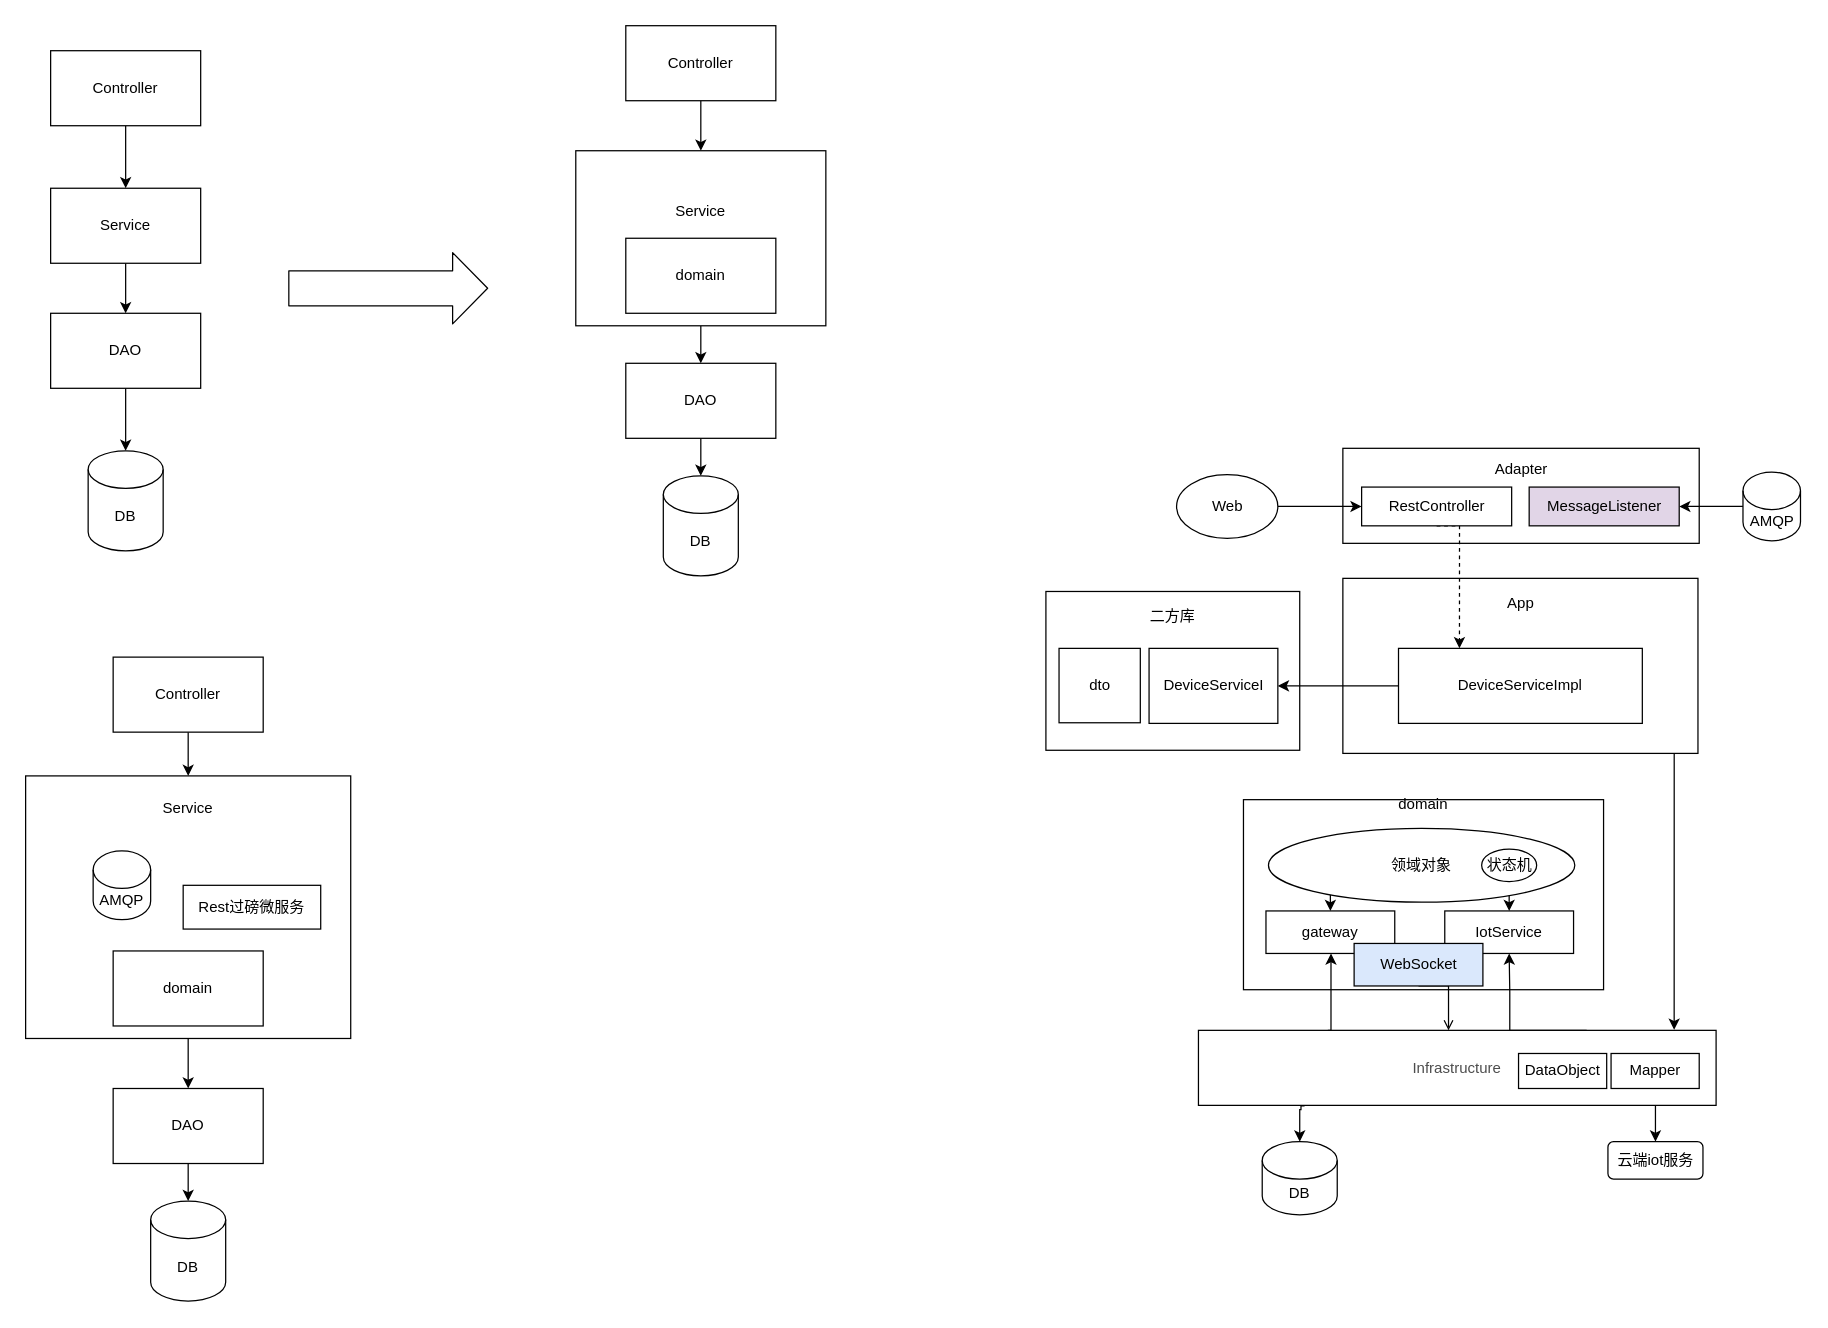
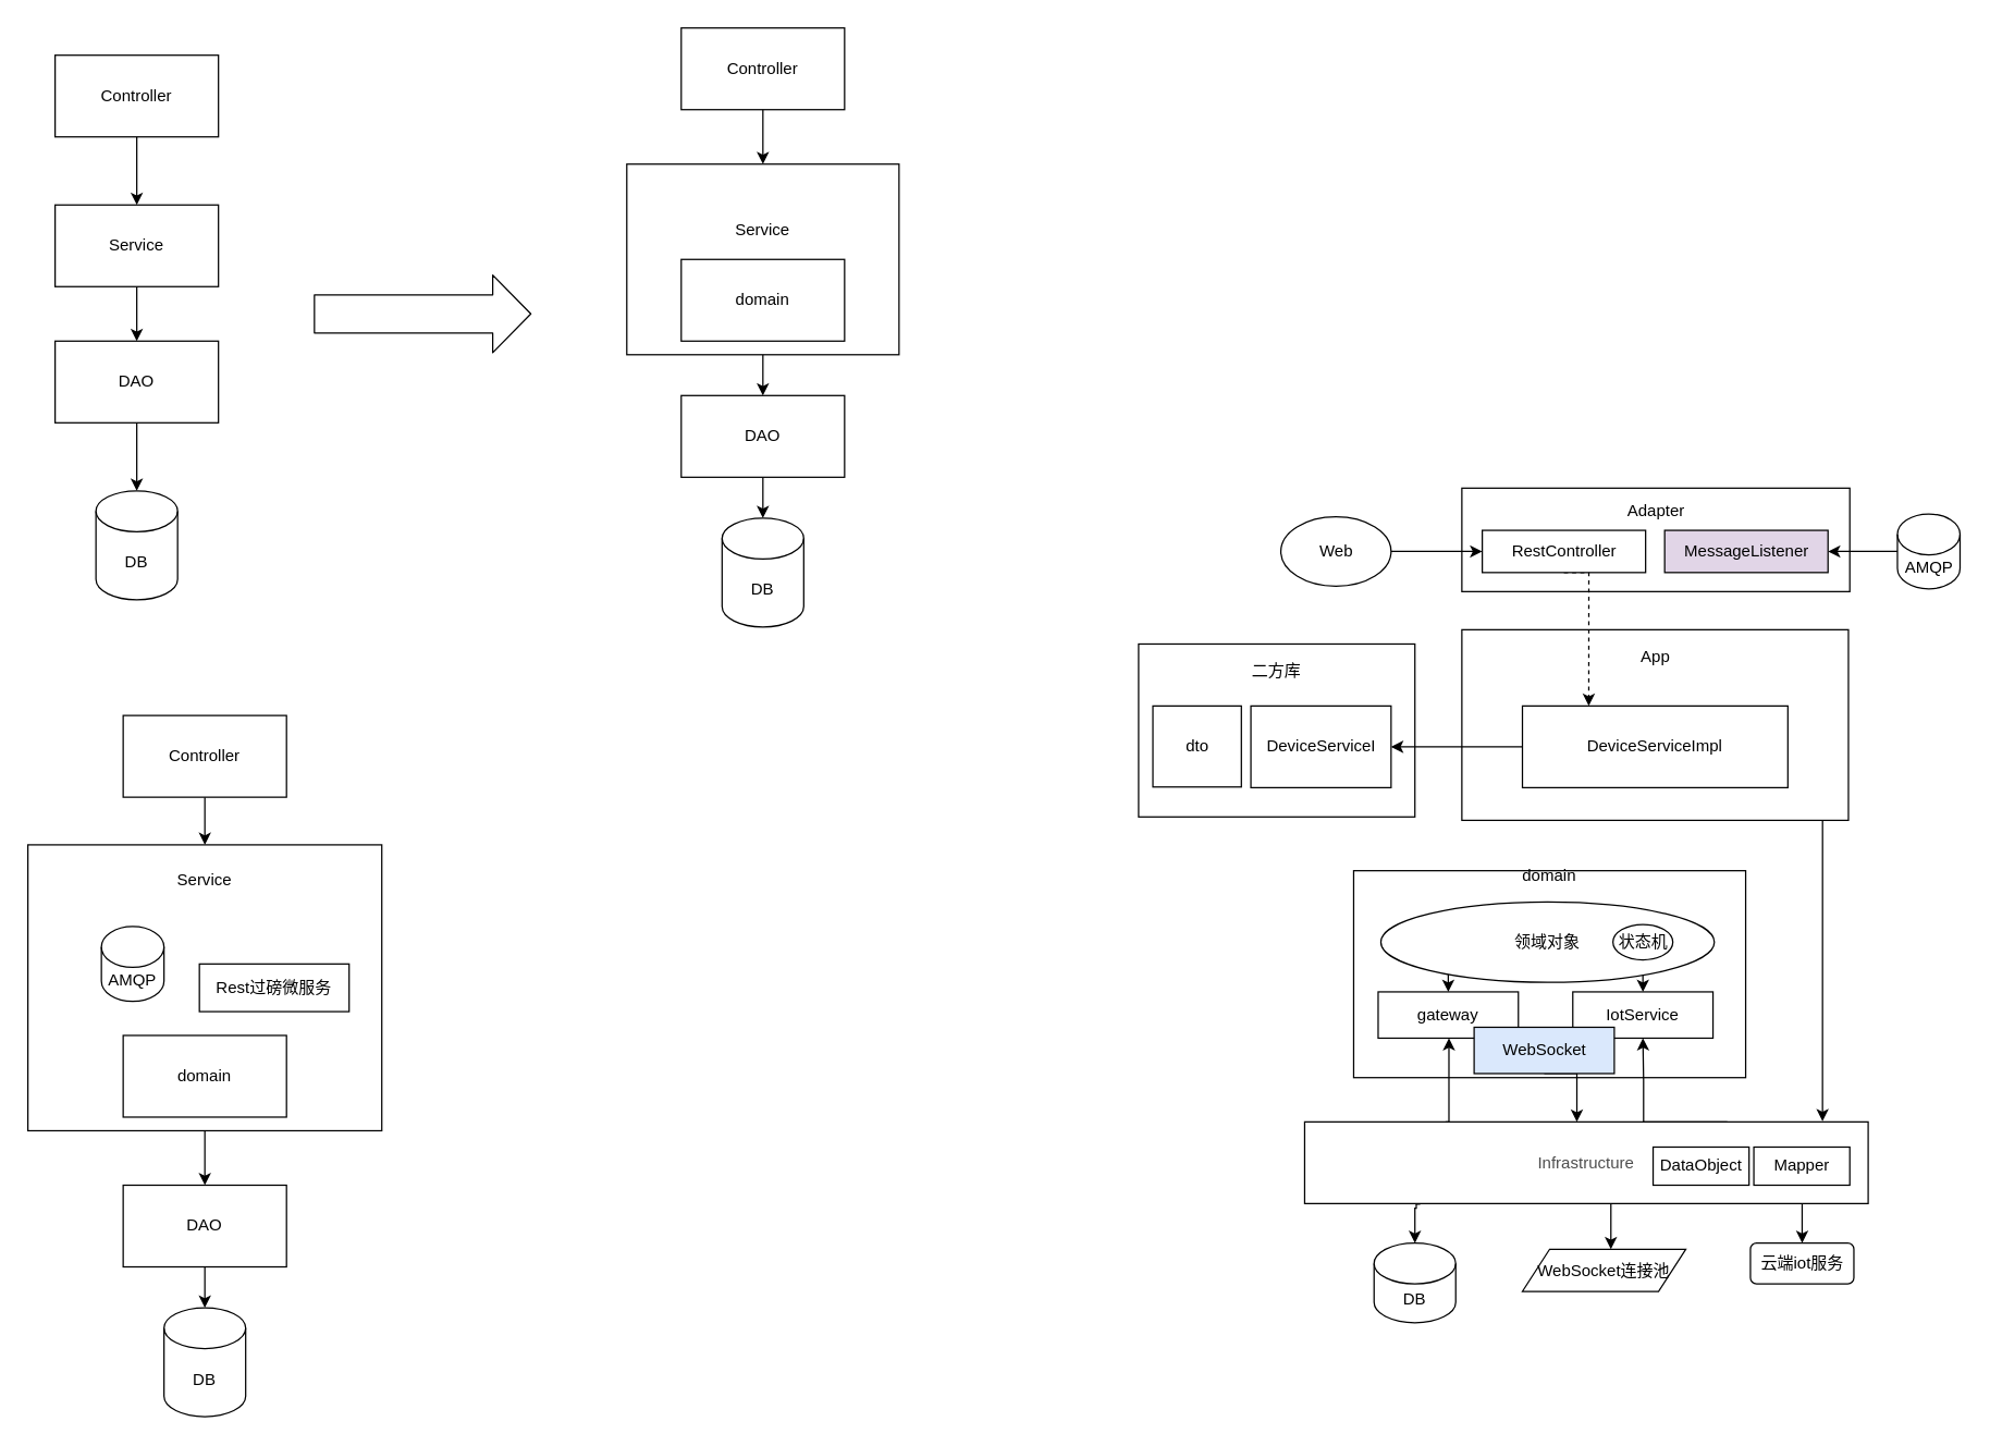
- <mxCell id="58" style="edgeStyle=orthogonalEdgeStyle;rounded=0;orthogonalLoop=1;jettySize=auto;html=1;exitX=0.5;exitY=1;exitDx=0;exitDy=0;endArrow=open;" edge="1" parent="1" source="59" target="36"><mxGeometry relative="1" as="geometry"><Array as="points"><mxPoint x="1158" y="788" /></Array></mxGeometry></mxCell>
+ <mxCell id="58" style="edgeStyle=orthogonalEdgeStyle;rounded=0;orthogonalLoop=1;jettySize=auto;html=1;exitX=0.5;exitY=1;exitDx=0;exitDy=0;" edge="1" parent="1" source="59" target="36"><mxGeometry relative="1" as="geometry"><Array as="points"><mxPoint x="1158" y="788" /></Array></mxGeometry></mxCell>
+ <mxCell id="35" style="edgeStyle=orthogonalEdgeStyle;rounded=0;orthogonalLoop=1;jettySize=auto;html=1;exitX=0.5;exitY=1;exitDx=0;exitDy=0;" edge="1" parent="1" source="36" target="60"><mxGeometry relative="1" as="geometry"><Array as="points"><mxPoint x="1183" y="884" /></Array></mxGeometry></mxCell>
+ <mxCell id="60" value="WebSocket连接池" style="shape=parallelogram;perimeter=parallelogramPerimeter;whiteSpace=wrap;html=1;fixedSize=1;" vertex="1" parent="1"><mxGeometry x="1118" y="917" width="120" height="31" as="geometry" /></mxCell>
